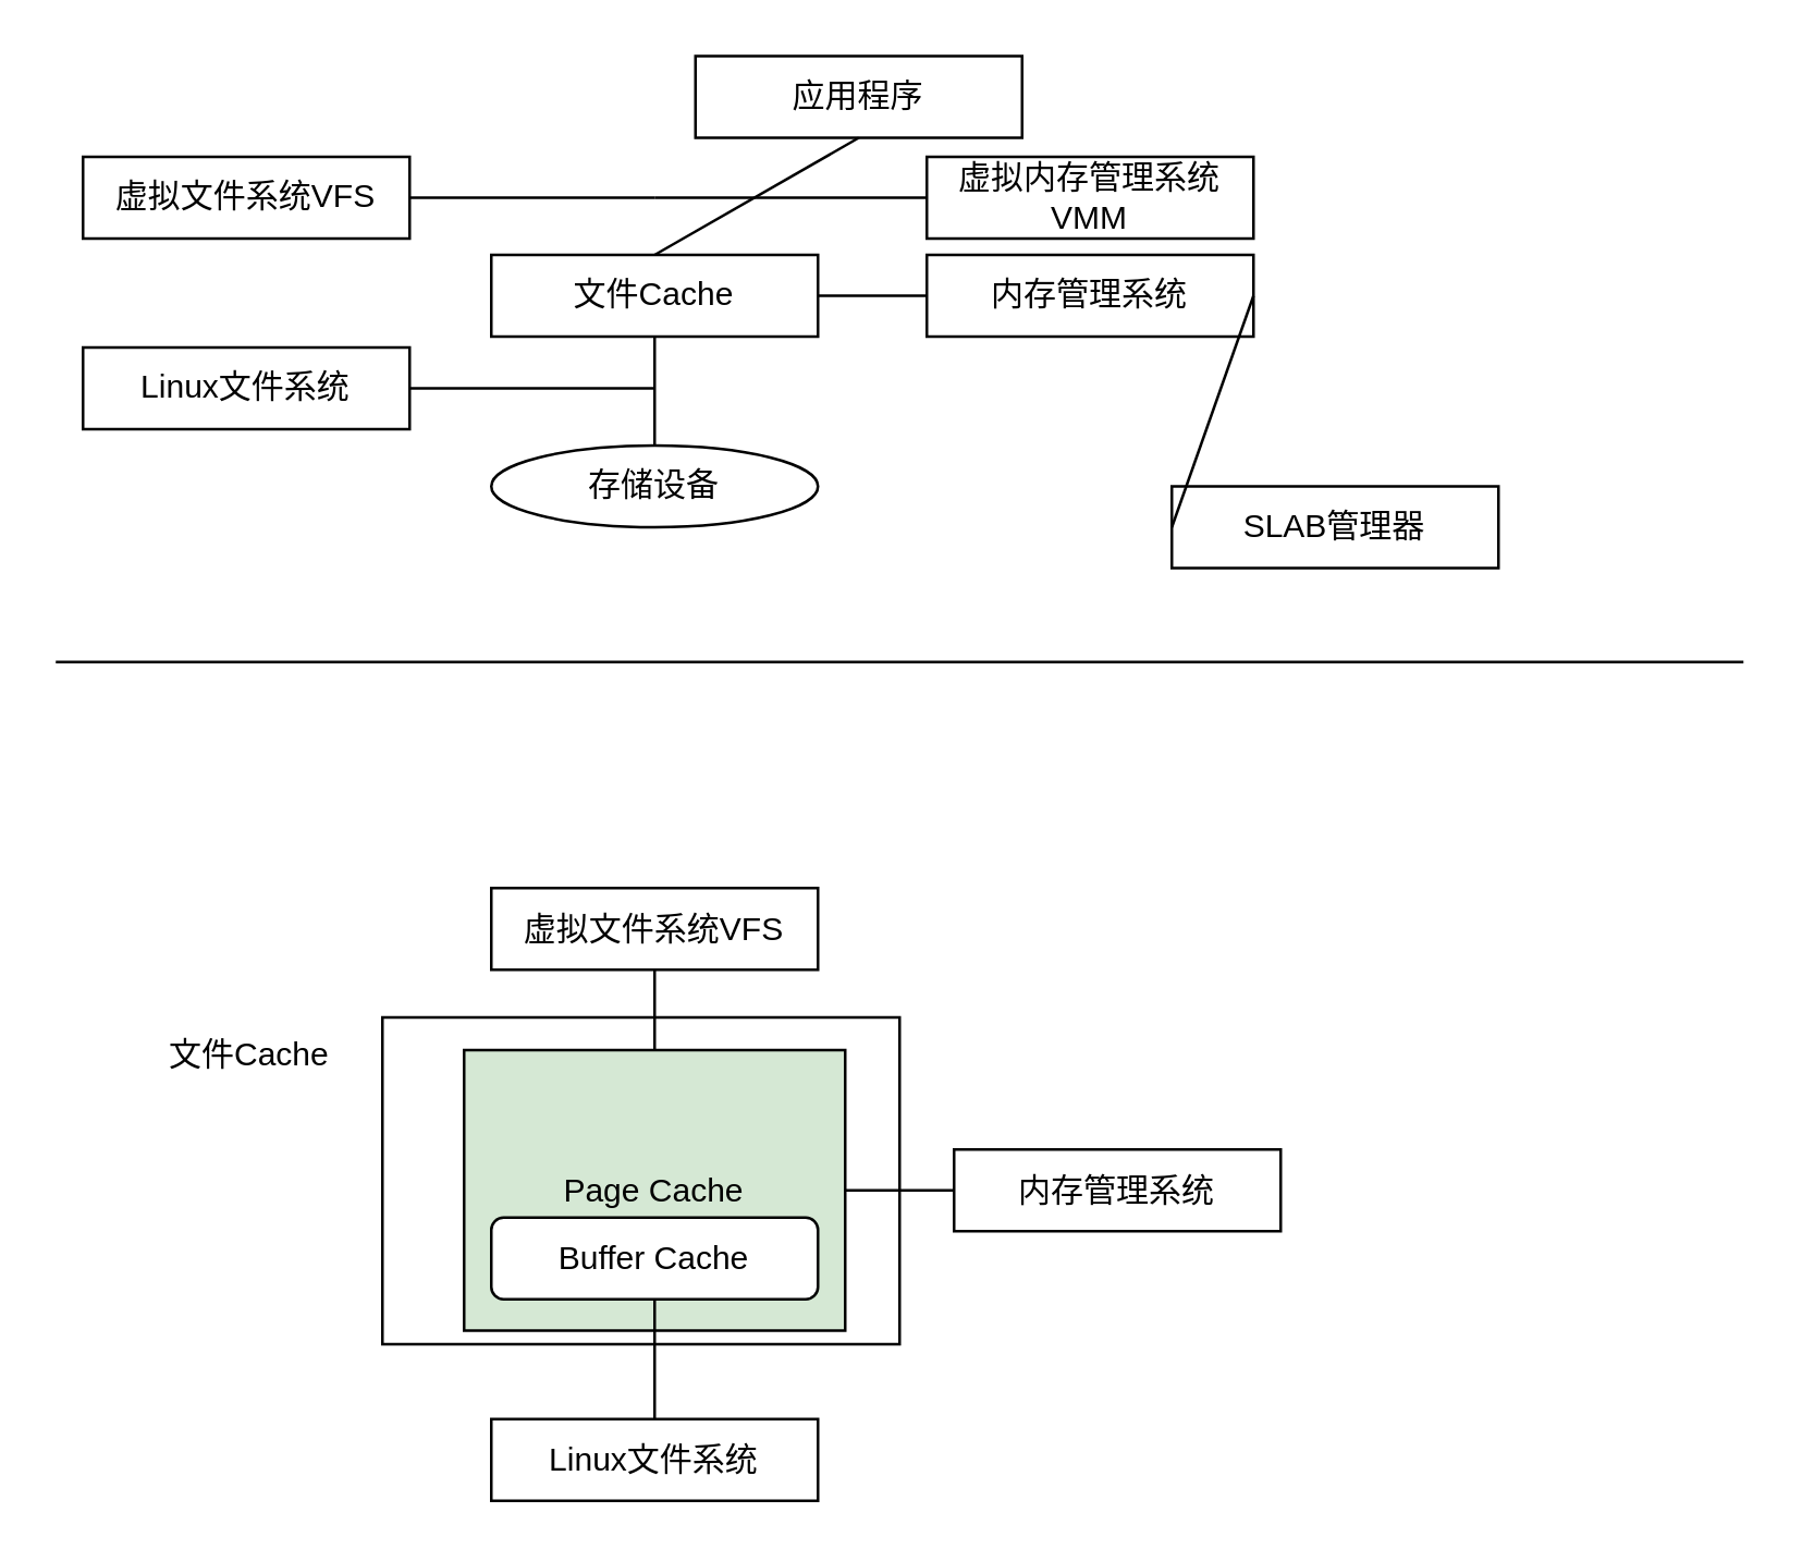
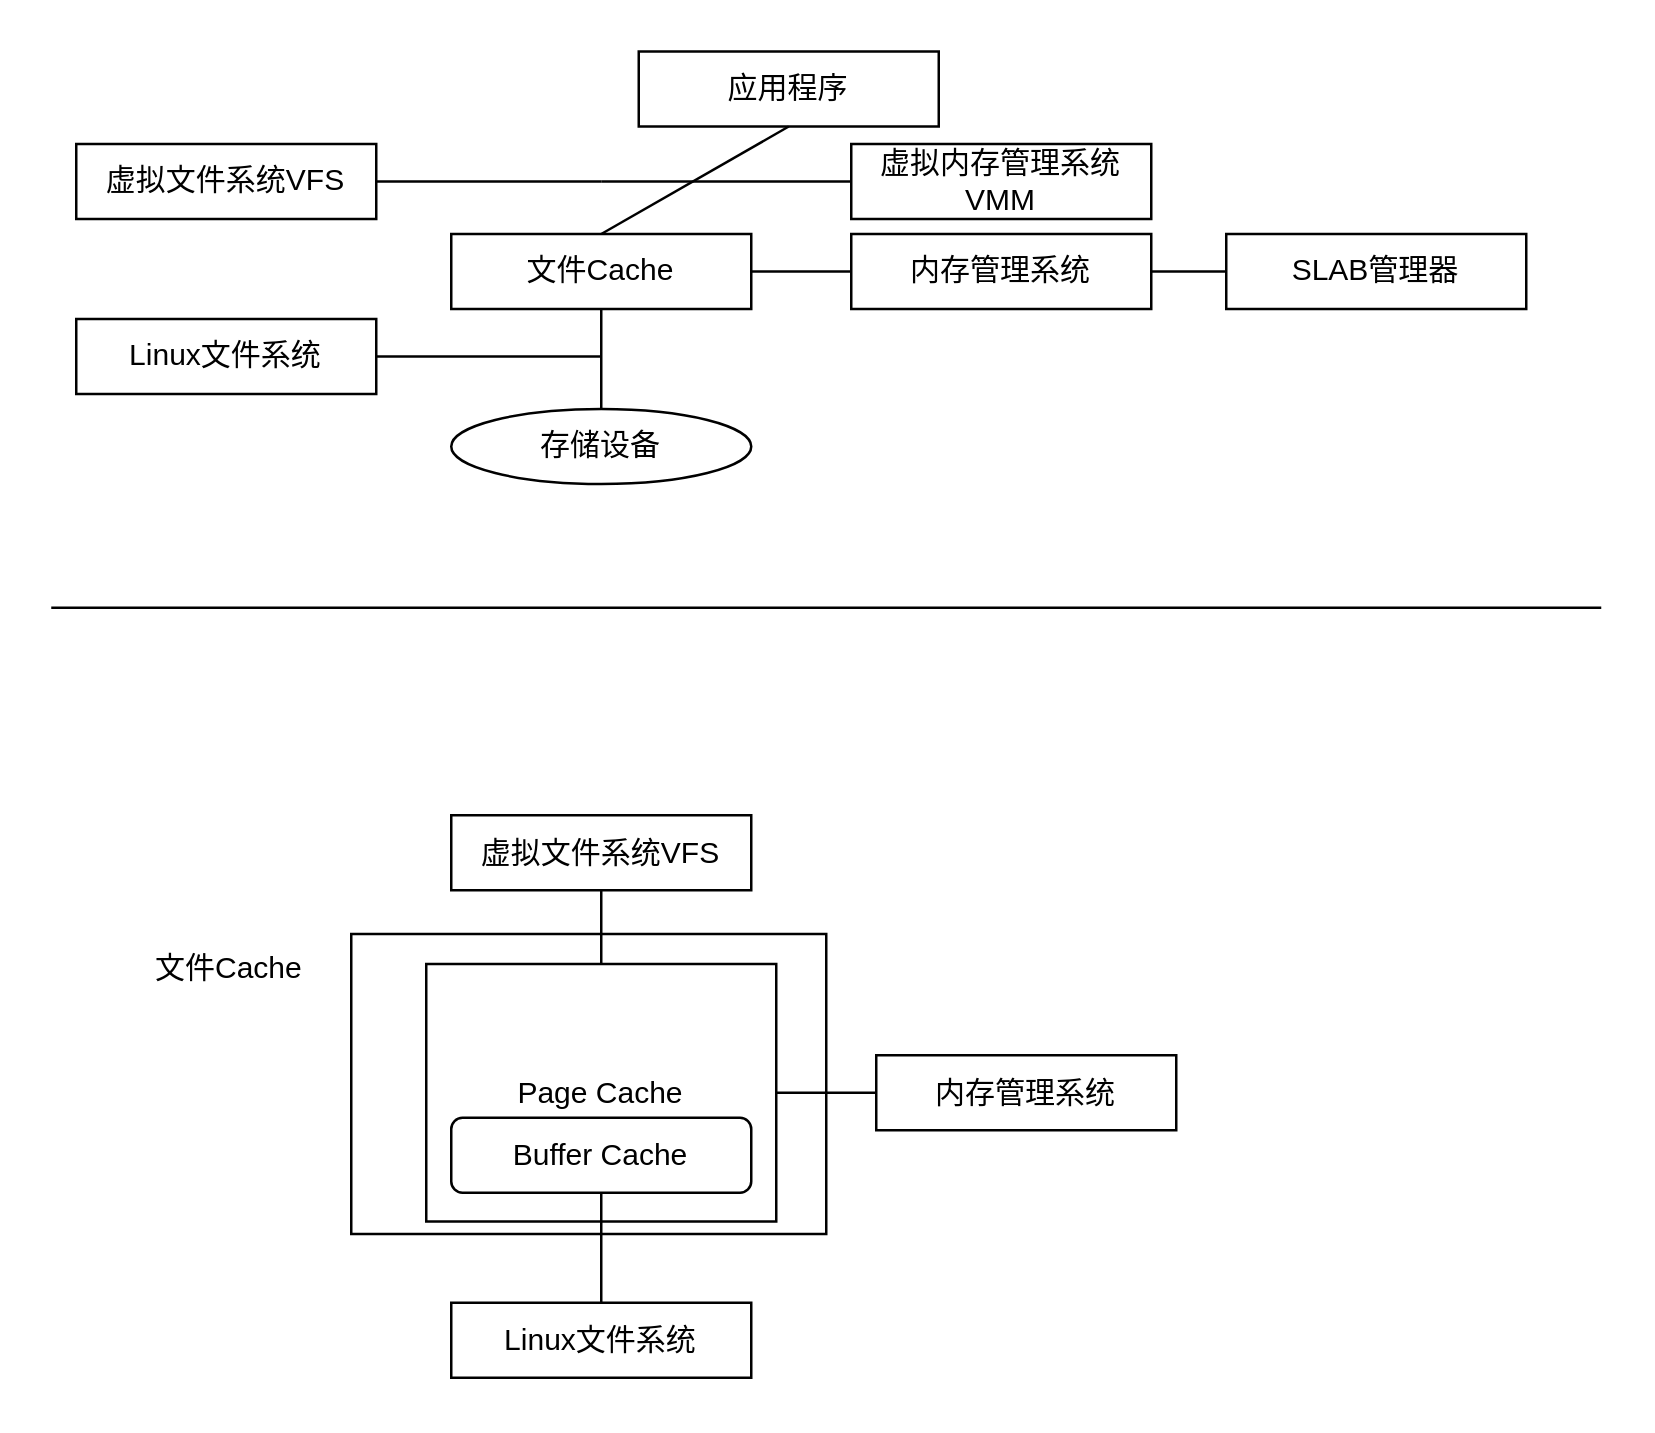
- <mxCell id="9" value="SLAB管理器" style="rounded=0;whiteSpace=wrap;html=1;" vertex="1" parent="1"><mxGeometry x="430" y="178" width="120" height="30" as="geometry" /></mxCell>
+ <mxCell id="9" value="SLAB管理器" style="rounded=0;whiteSpace=wrap;html=1;" vertex="1" parent="1"><mxGeometry x="490" y="93" width="120" height="30" as="geometry" /></mxCell>
- <mxCell id="11" value="Page Cache" style="rounded=0;whiteSpace=wrap;html=1;fillColor=#d5e8d4;" vertex="1" parent="1"><mxGeometry x="170" y="385" width="140" height="103" as="geometry" /></mxCell>
+ <mxCell id="11" value="Page Cache" style="rounded=0;whiteSpace=wrap;html=1;" vertex="1" parent="1"><mxGeometry x="170" y="385" width="140" height="103" as="geometry" /></mxCell>
